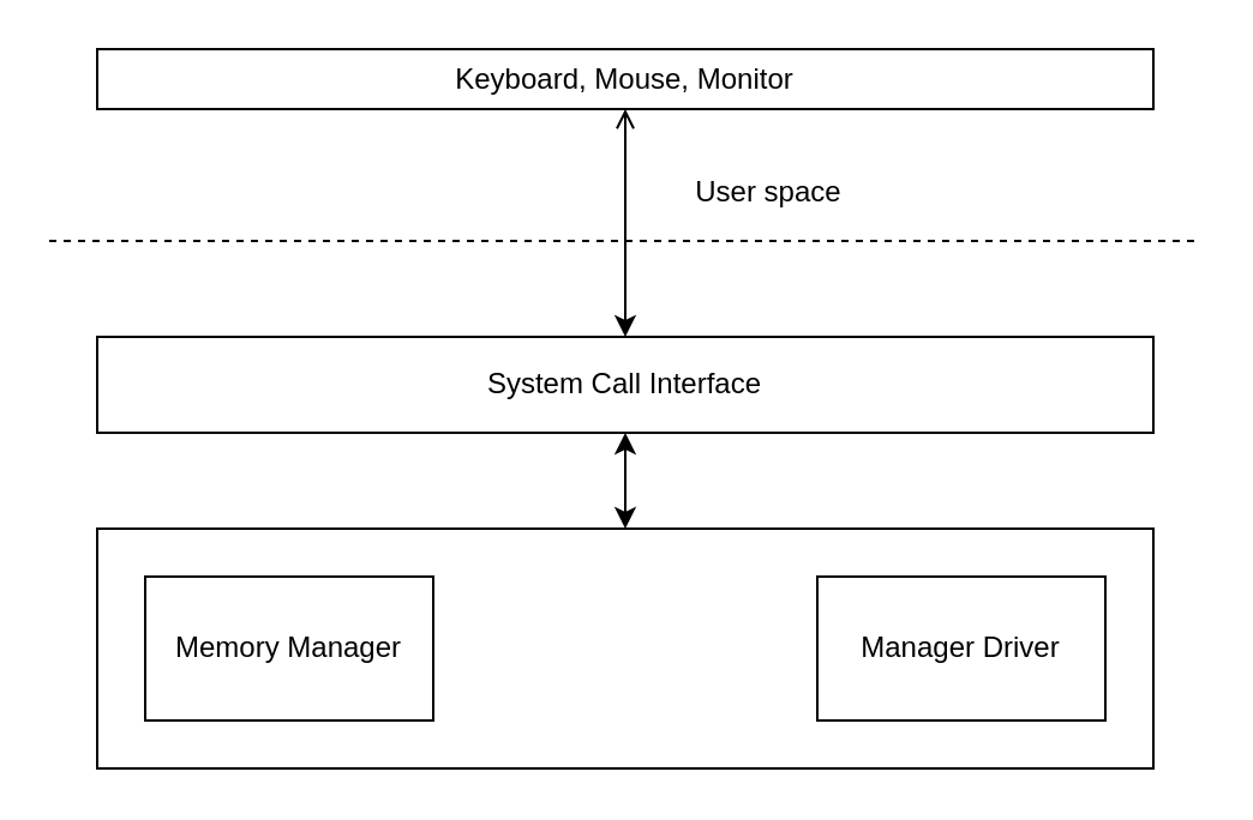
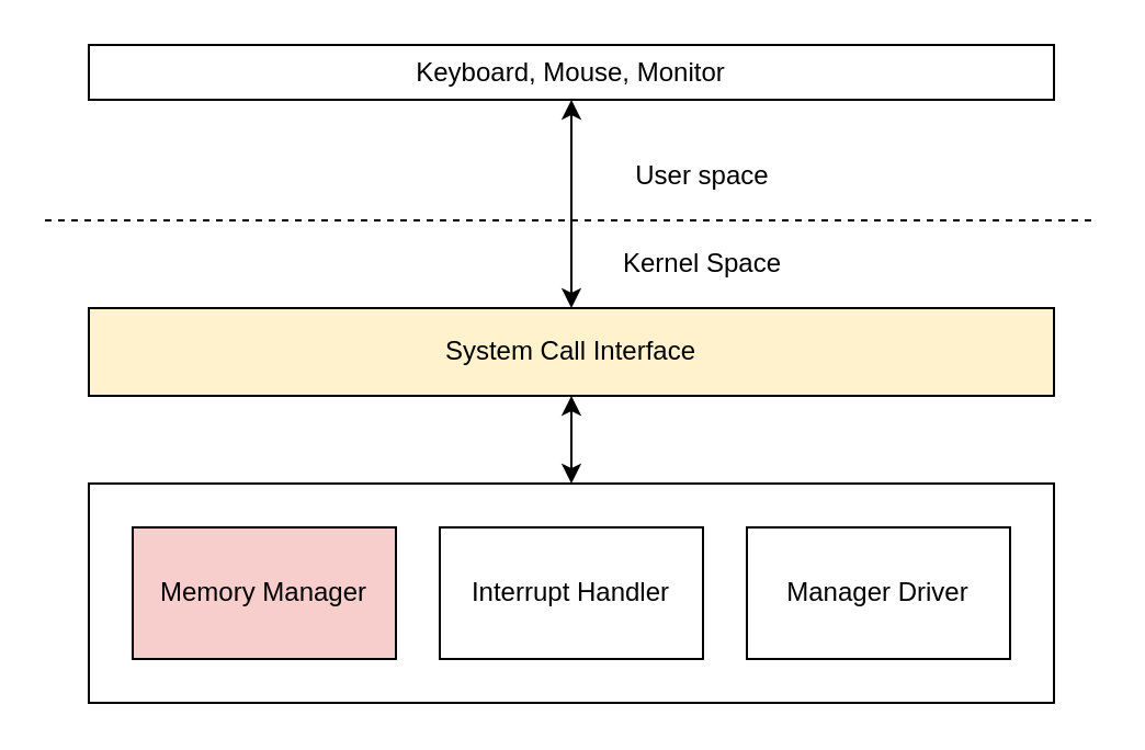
- <mxCell id="9" value="" style="endArrow=open;startArrow=classic;html=1;entryX=0.5;entryY=1;entryDx=0;entryDy=0;exitX=0.5;exitY=0;exitDx=0;exitDy=0;" edge="1" parent="1" source="3" target="2"><mxGeometry width="50" height="50" relative="1" as="geometry"><mxPoint x="230" y="310" as="sourcePoint" /><mxPoint x="280" y="260" as="targetPoint" /></mxGeometry></mxCell>
+ <mxCell id="9" value="" style="endArrow=classic;startArrow=classic;html=1;entryX=0.5;entryY=1;entryDx=0;entryDy=0;exitX=0.5;exitY=0;exitDx=0;exitDy=0;" edge="1" parent="1" source="3" target="2"><mxGeometry width="50" height="50" relative="1" as="geometry"><mxPoint x="230" y="310" as="sourcePoint" /><mxPoint x="280" y="260" as="targetPoint" /></mxGeometry></mxCell>
+ <mxCell id="12" value="Kernel Space" style="text;html=1;strokeColor=none;fillColor=none;align=center;verticalAlign=middle;whiteSpace=wrap;rounded=0;" vertex="1" parent="1"><mxGeometry x="280" y="110" width="80" height="20" as="geometry" /></mxCell>
- <mxCell id="3" value="System Call Interface" style="rounded=0;whiteSpace=wrap;html=1;" vertex="1" parent="1"><mxGeometry x="40" y="140" width="440" height="40" as="geometry" /></mxCell>
+ <mxCell id="3" value="System Call Interface" style="rounded=0;whiteSpace=wrap;html=1;fillColor=#fff2cc;" vertex="1" parent="1"><mxGeometry x="40" y="140" width="440" height="40" as="geometry" /></mxCell>
- <mxCell id="5" value="Memory Manager" style="rounded=0;whiteSpace=wrap;html=1;" vertex="1" parent="1"><mxGeometry x="60" y="240" width="120" height="60" as="geometry" /></mxCell>
+ <mxCell id="5" value="Memory Manager" style="rounded=0;whiteSpace=wrap;html=1;fillColor=#f8cecc;" vertex="1" parent="1"><mxGeometry x="60" y="240" width="120" height="60" as="geometry" /></mxCell>
+ <mxCell id="6" value="Interrupt Handler " style="rounded=0;whiteSpace=wrap;html=1;" vertex="1" parent="1"><mxGeometry x="200" y="240" width="120" height="60" as="geometry" /></mxCell>
